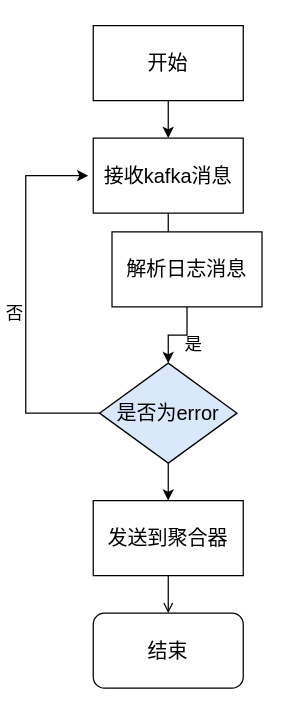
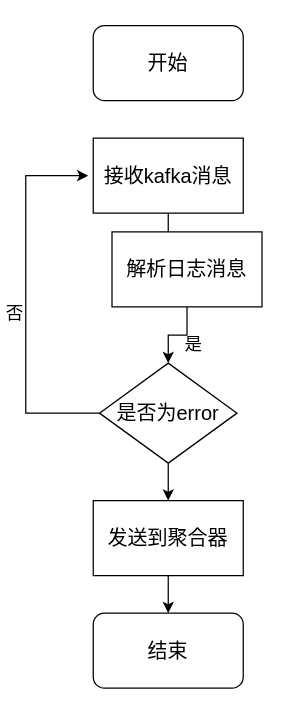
- <mxCell id="3" value="&lt;font style=&quot;font-size: 16px;&quot;&gt;开始&lt;/font&gt;" style="whiteSpace=wrap;html=1;rounded=0;" vertex="1" parent="1"><mxGeometry x="74" y="20" width="120" height="60" as="geometry" /></mxCell>
+ <mxCell id="3" value="&lt;font style=&quot;font-size: 16px;&quot;&gt;开始&lt;/font&gt;" style="rounded=1;whiteSpace=wrap;html=1;" vertex="1" parent="1"><mxGeometry x="74" y="20" width="120" height="60" as="geometry" /></mxCell>
- <mxCell id="2" style="edgeStyle=orthogonalEdgeStyle;rounded=0;orthogonalLoop=1;jettySize=auto;html=1;entryX=0.5;entryY=0;entryDx=0;entryDy=0;" edge="1" parent="1" source="3" target="5"><mxGeometry relative="1" as="geometry" /></mxCell>
- <mxCell id="11" value="&lt;font style=&quot;font-size: 16px;&quot;&gt;是否为error&lt;/font&gt;" style="rhombus;whiteSpace=wrap;html=1;fillColor=#dae8fc;" vertex="1" parent="1"><mxGeometry x="79" y="290" width="110" height="80" as="geometry" /></mxCell>
+ <mxCell id="11" value="&lt;font style=&quot;font-size: 16px;&quot;&gt;是否为error&lt;/font&gt;" style="rhombus;whiteSpace=wrap;html=1;" vertex="1" parent="1"><mxGeometry x="79" y="290" width="110" height="80" as="geometry" /></mxCell>
- <mxCell id="12" style="edgeStyle=orthogonalEdgeStyle;rounded=0;orthogonalLoop=1;jettySize=auto;html=1;entryX=0.5;entryY=0;entryDx=0;entryDy=0;endArrow=open;" edge="1" parent="1" source="13" target="15"><mxGeometry relative="1" as="geometry" /></mxCell>
+ <mxCell id="12" style="edgeStyle=orthogonalEdgeStyle;rounded=0;orthogonalLoop=1;jettySize=auto;html=1;entryX=0.5;entryY=0;entryDx=0;entryDy=0;" edge="1" parent="1" source="13" target="15"><mxGeometry relative="1" as="geometry" /></mxCell>
